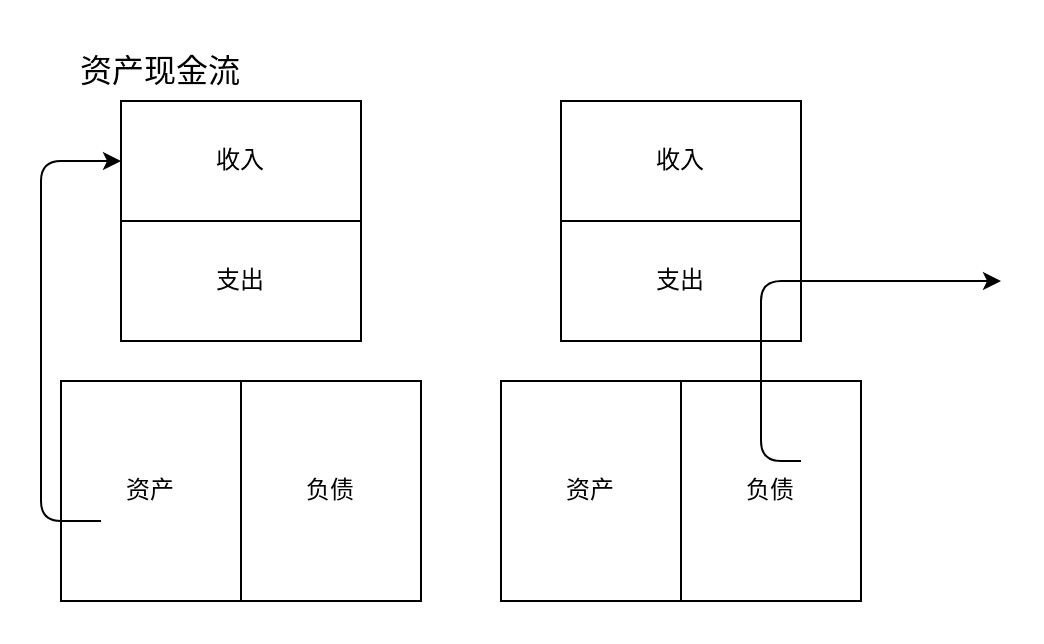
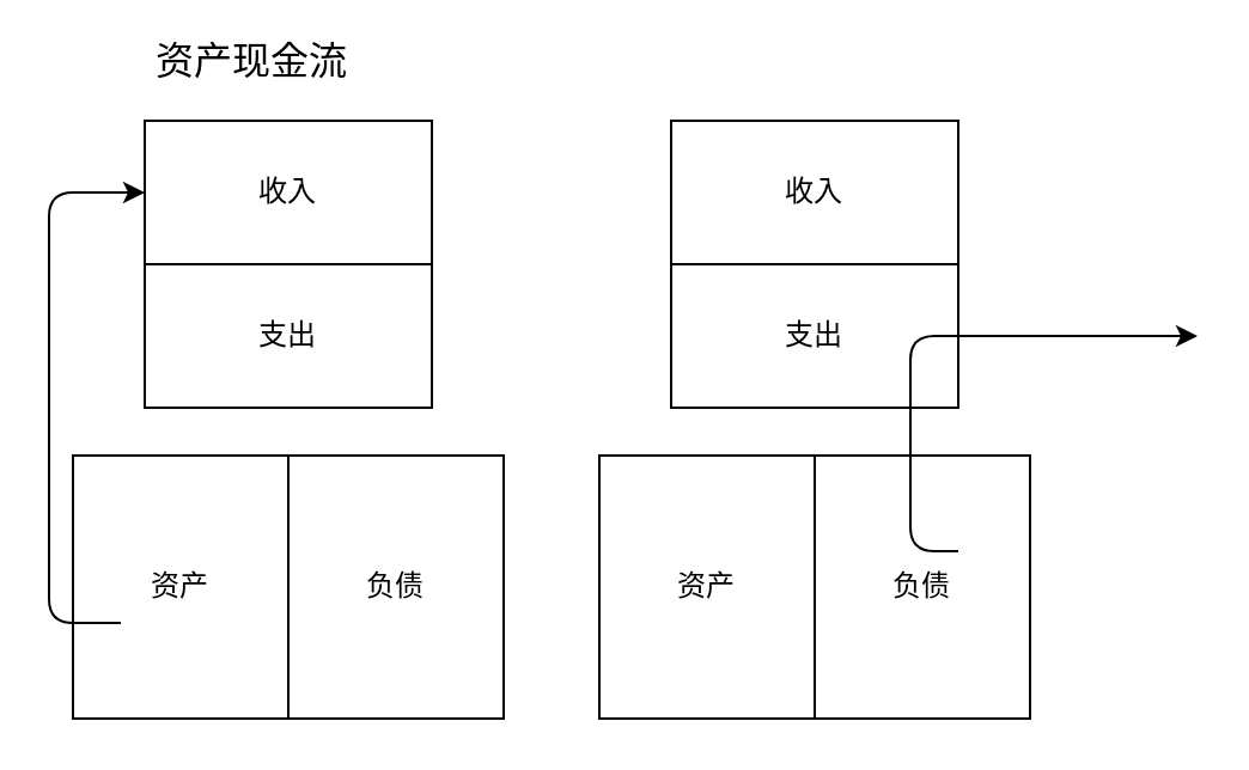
- <mxCell id="6" value="&lt;font style=&quot;font-size: 16px&quot;&gt;资产现金流&lt;/font&gt;" style="text;html=1;strokeColor=none;fillColor=none;align=center;verticalAlign=middle;whiteSpace=wrap;rounded=0;" vertex="1" parent="1"><mxGeometry x="30" y="20" width="100" height="30" as="geometry" /></mxCell>
+ <mxCell id="6" value="&lt;font style=&quot;font-size: 16px&quot;&gt;资产现金流&lt;/font&gt;" style="text;html=1;strokeColor=none;fillColor=none;align=center;verticalAlign=middle;whiteSpace=wrap;rounded=0;" vertex="1" parent="1"><mxGeometry x="55" y="10" width="100" height="30" as="geometry" /></mxCell>
